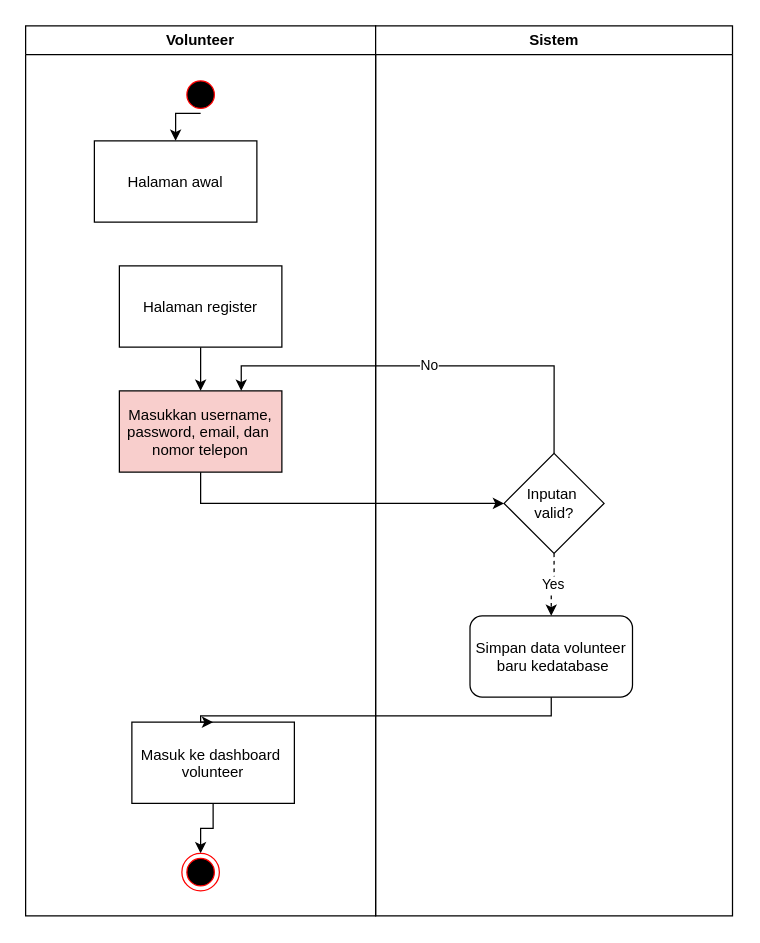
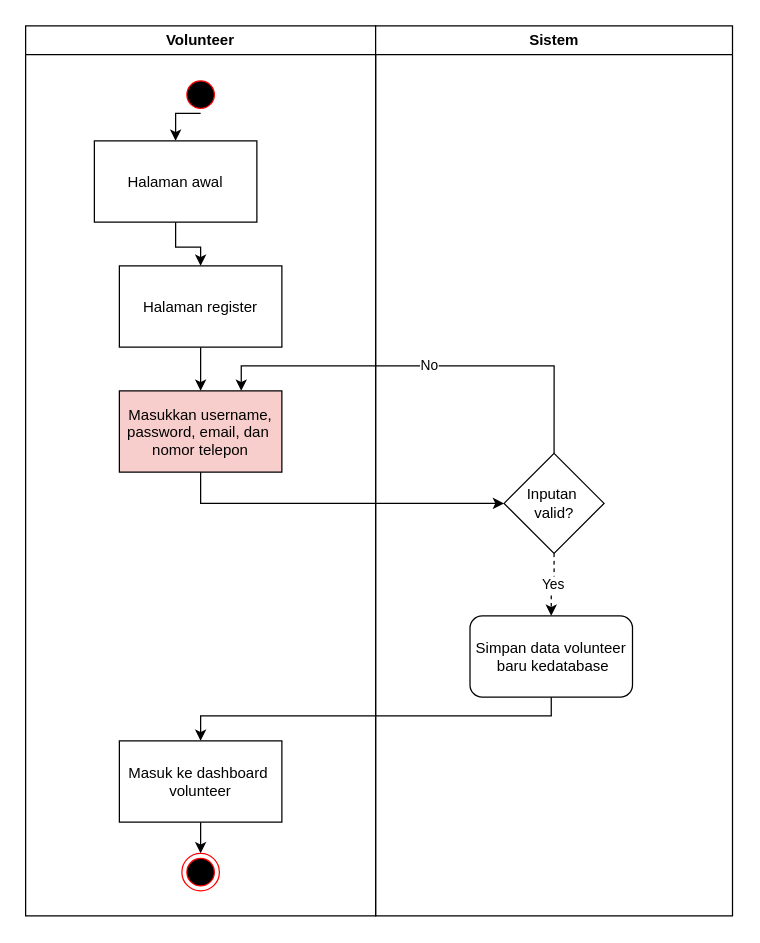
+ <mxCell id="8" style="edgeStyle=orthogonalEdgeStyle;rounded=0;orthogonalLoop=1;jettySize=auto;html=1;exitX=0.5;exitY=1;exitDx=0;exitDy=0;entryX=0.5;entryY=0;entryDx=0;entryDy=0;" edge="1" parent="2" source="9" target="7"><mxGeometry relative="1" as="geometry" /></mxCell>
- <mxCell id="11" value="Masuk ke dashboard &#10;volunteer" style="" vertex="1" parent="2"><mxGeometry x="85" y="557" width="130" height="65" as="geometry" /></mxCell>
+ <mxCell id="11" value="Masuk ke dashboard &#10;volunteer" style="" vertex="1" parent="2"><mxGeometry x="75" y="572" width="130" height="65" as="geometry" /></mxCell>
